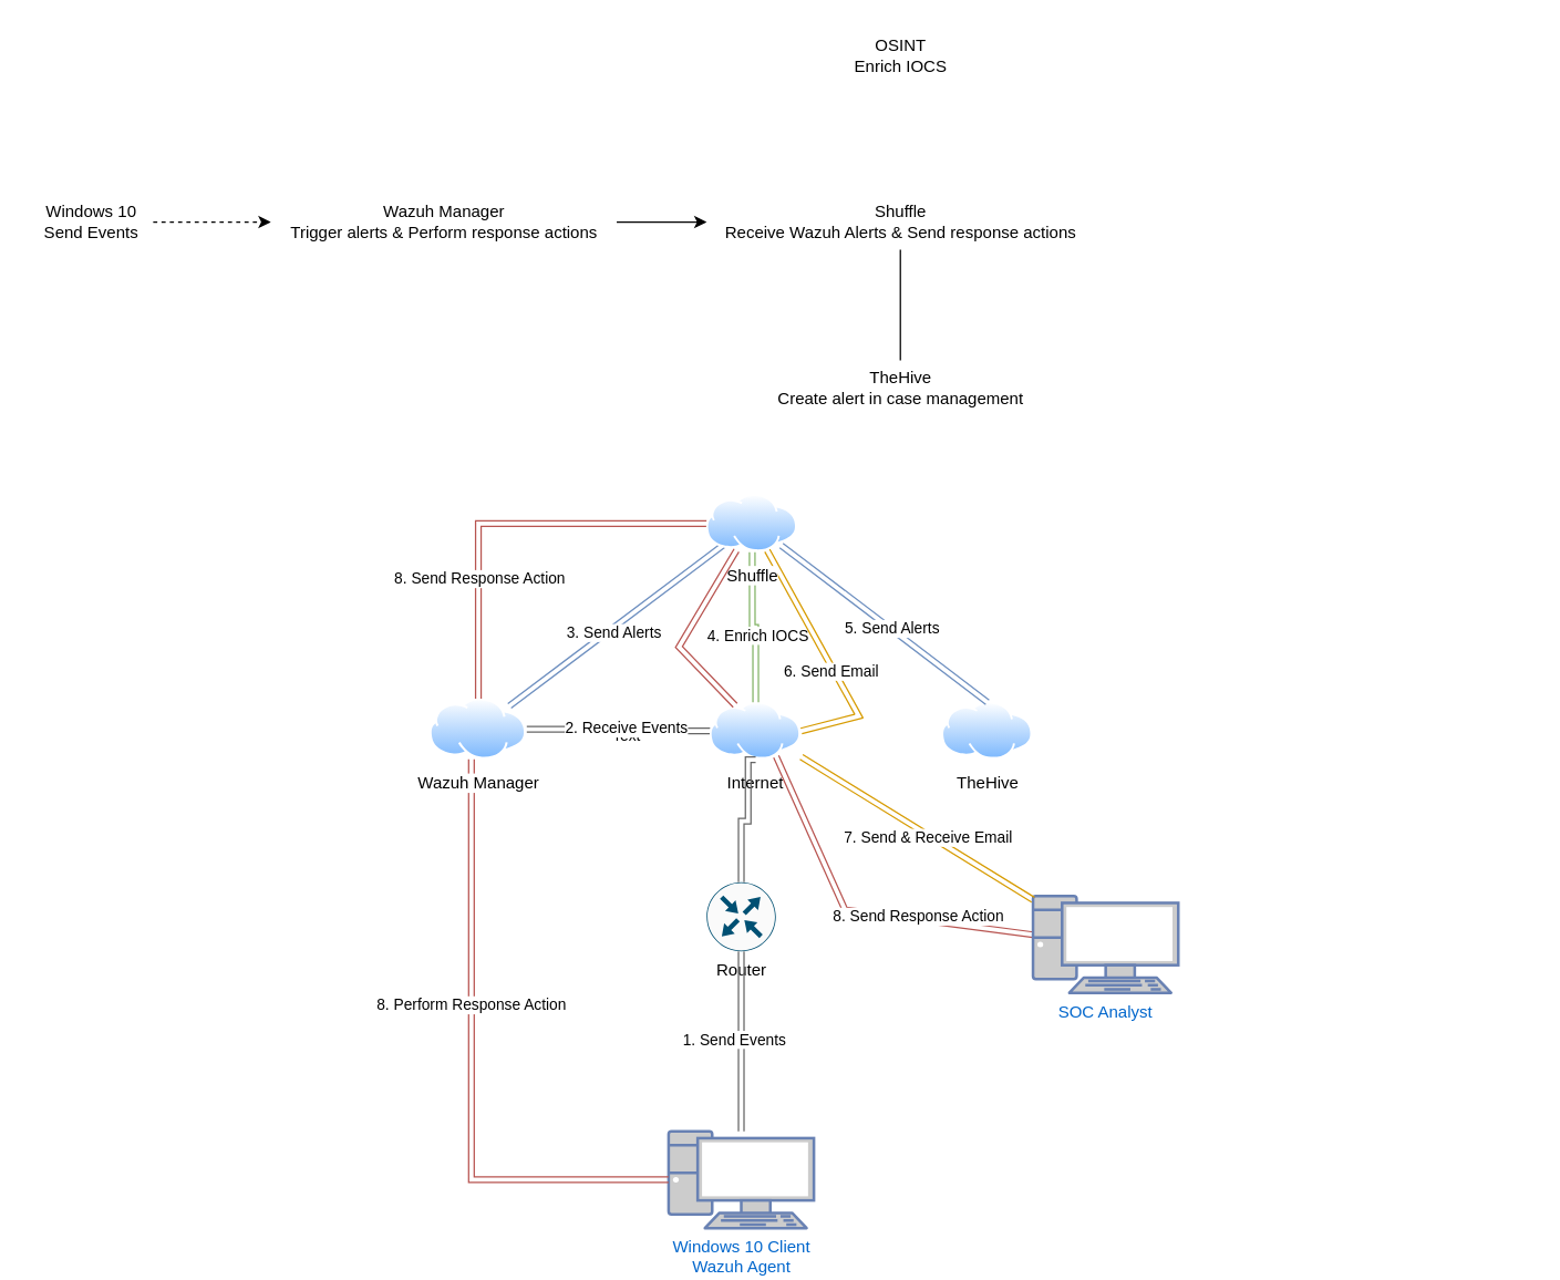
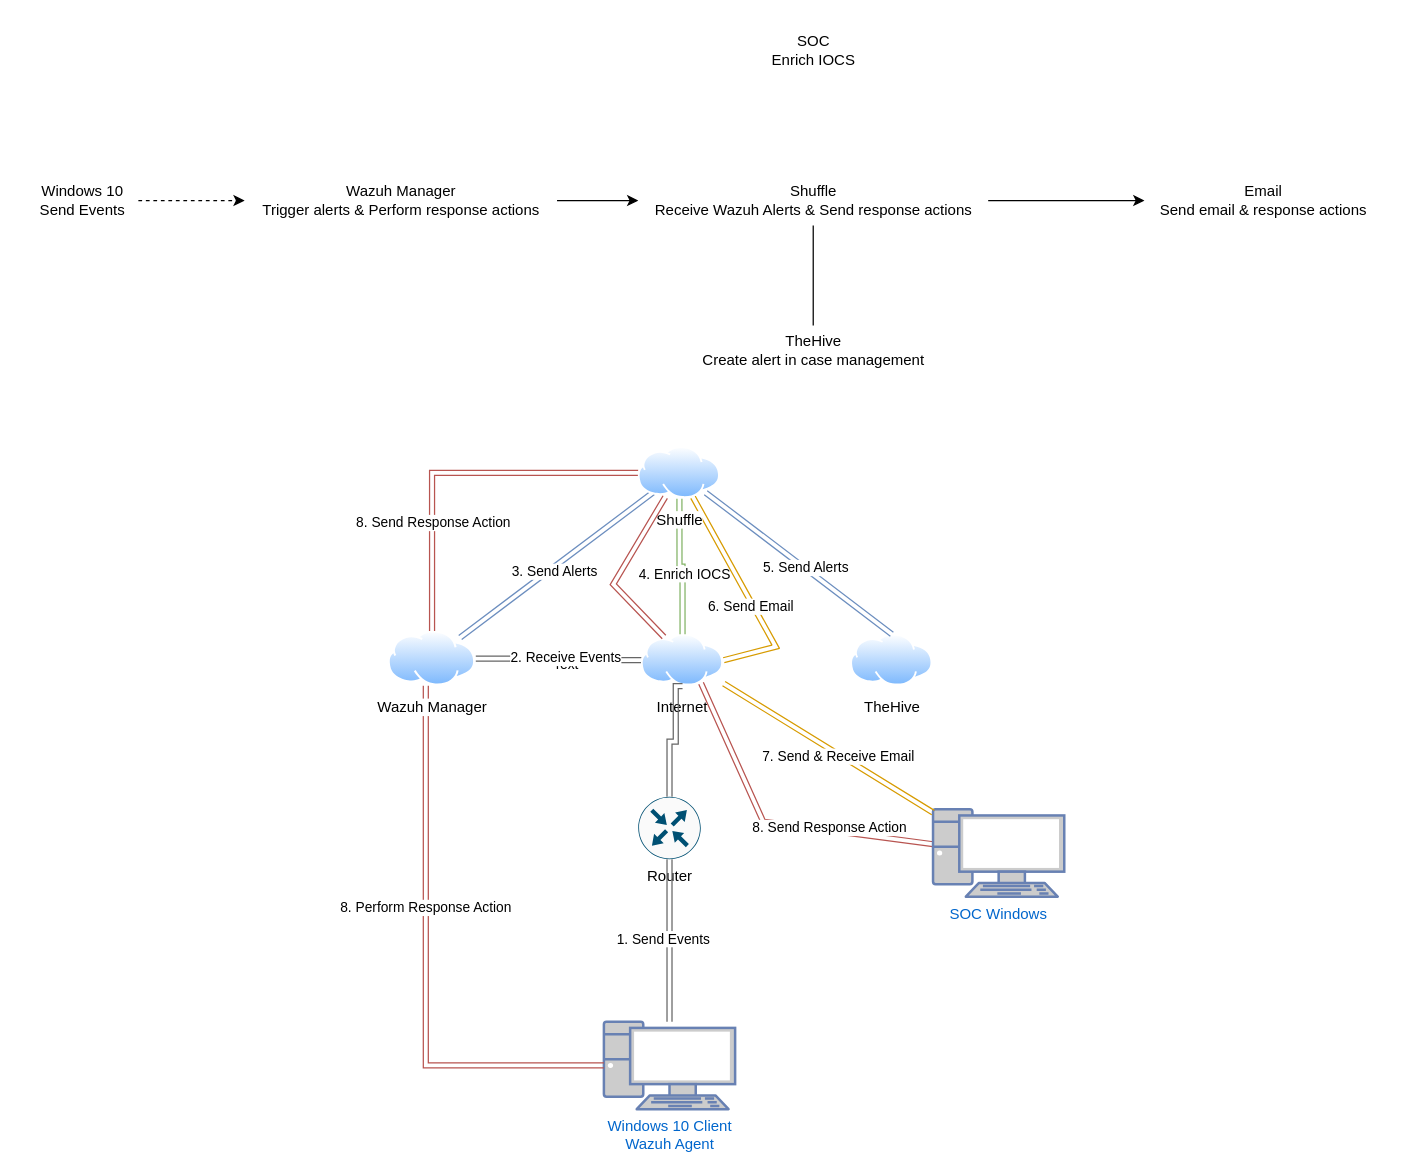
- <mxCell id="39" value="OSINT&lt;div&gt;Enrich IOCS&lt;/div&gt;" style="text;html=1;align=center;verticalAlign=middle;resizable=0;points=[];autosize=1;strokeColor=none;fillColor=none;" vertex="1" parent="1"><mxGeometry x="605" y="20" width="90" height="40" as="geometry" /></mxCell>
+ <mxCell id="39" value="SOC&lt;div&gt;Enrich IOCS&lt;/div&gt;" style="text;html=1;align=center;verticalAlign=middle;resizable=0;points=[];autosize=1;strokeColor=none;fillColor=none;" vertex="1" parent="1"><mxGeometry x="605" y="20" width="90" height="40" as="geometry" /></mxCell>
+ <mxCell id="37" value="" style="edgeStyle=orthogonalEdgeStyle;rounded=0;orthogonalLoop=1;jettySize=auto;html=1;" edge="1" parent="1" source="38" target="41"><mxGeometry relative="1" as="geometry" /></mxCell>
+ <mxCell id="41" value="Email&lt;div&gt;Send email &amp;amp; response actions&lt;/div&gt;" style="text;html=1;align=center;verticalAlign=middle;resizable=0;points=[];autosize=1;strokeColor=none;fillColor=none;" vertex="1" parent="1"><mxGeometry x="915" y="140" width="190" height="40" as="geometry" /></mxCell>
- <mxCell id="25" value="SOC Analyst" style="fontColor=#0066CC;verticalAlign=top;verticalLabelPosition=bottom;labelPosition=center;align=center;html=1;outlineConnect=0;fillColor=#CCCCCC;strokeColor=#6881B3;gradientColor=none;gradientDirection=north;strokeWidth=2;shape=mxgraph.networks.pc;" vertex="1" parent="1"><mxGeometry x="745.87" y="647" width="105" height="70" as="geometry" /></mxCell>
+ <mxCell id="25" value="SOC Windows" style="fontColor=#0066CC;verticalAlign=top;verticalLabelPosition=bottom;labelPosition=center;align=center;html=1;outlineConnect=0;fillColor=#CCCCCC;strokeColor=#6881B3;gradientColor=none;gradientDirection=north;strokeWidth=2;shape=mxgraph.networks.pc;" vertex="1" parent="1"><mxGeometry x="745.87" y="647" width="105" height="70" as="geometry" /></mxCell>
